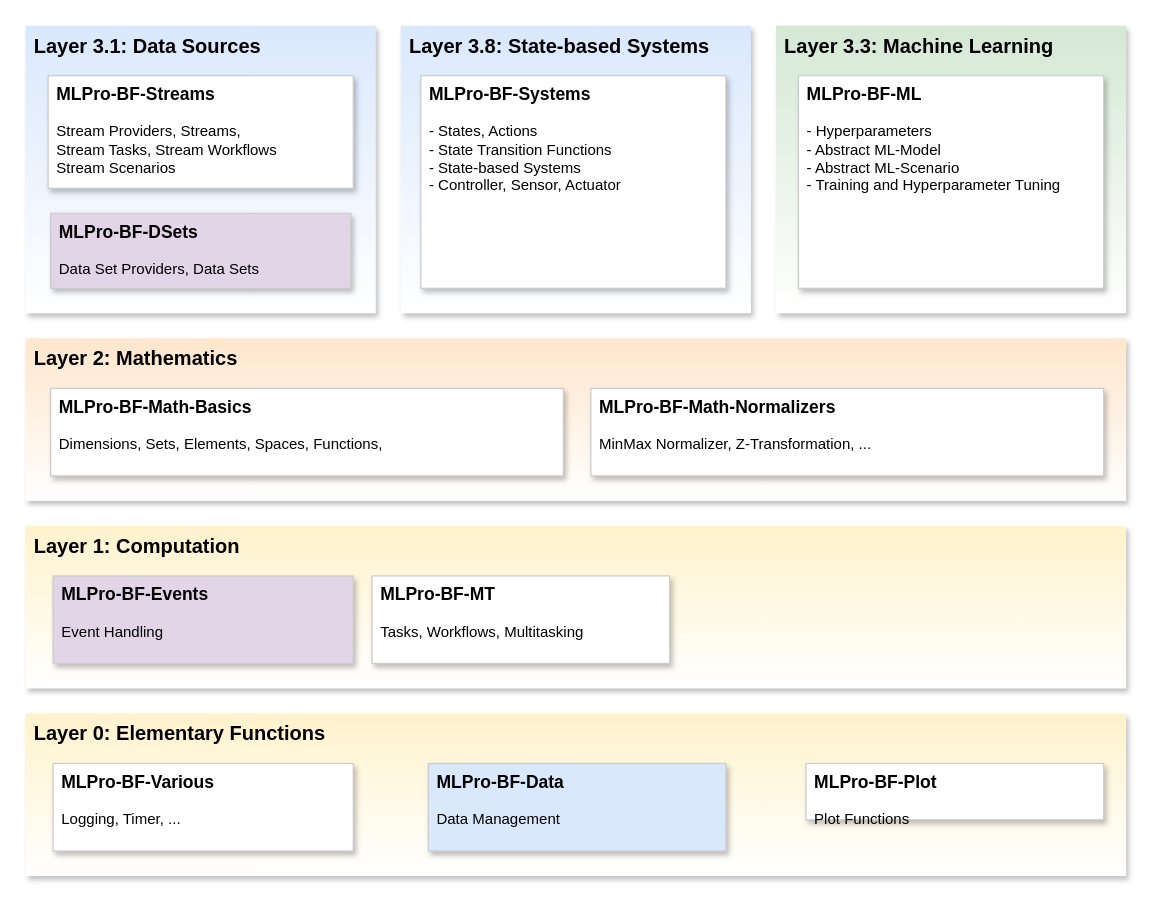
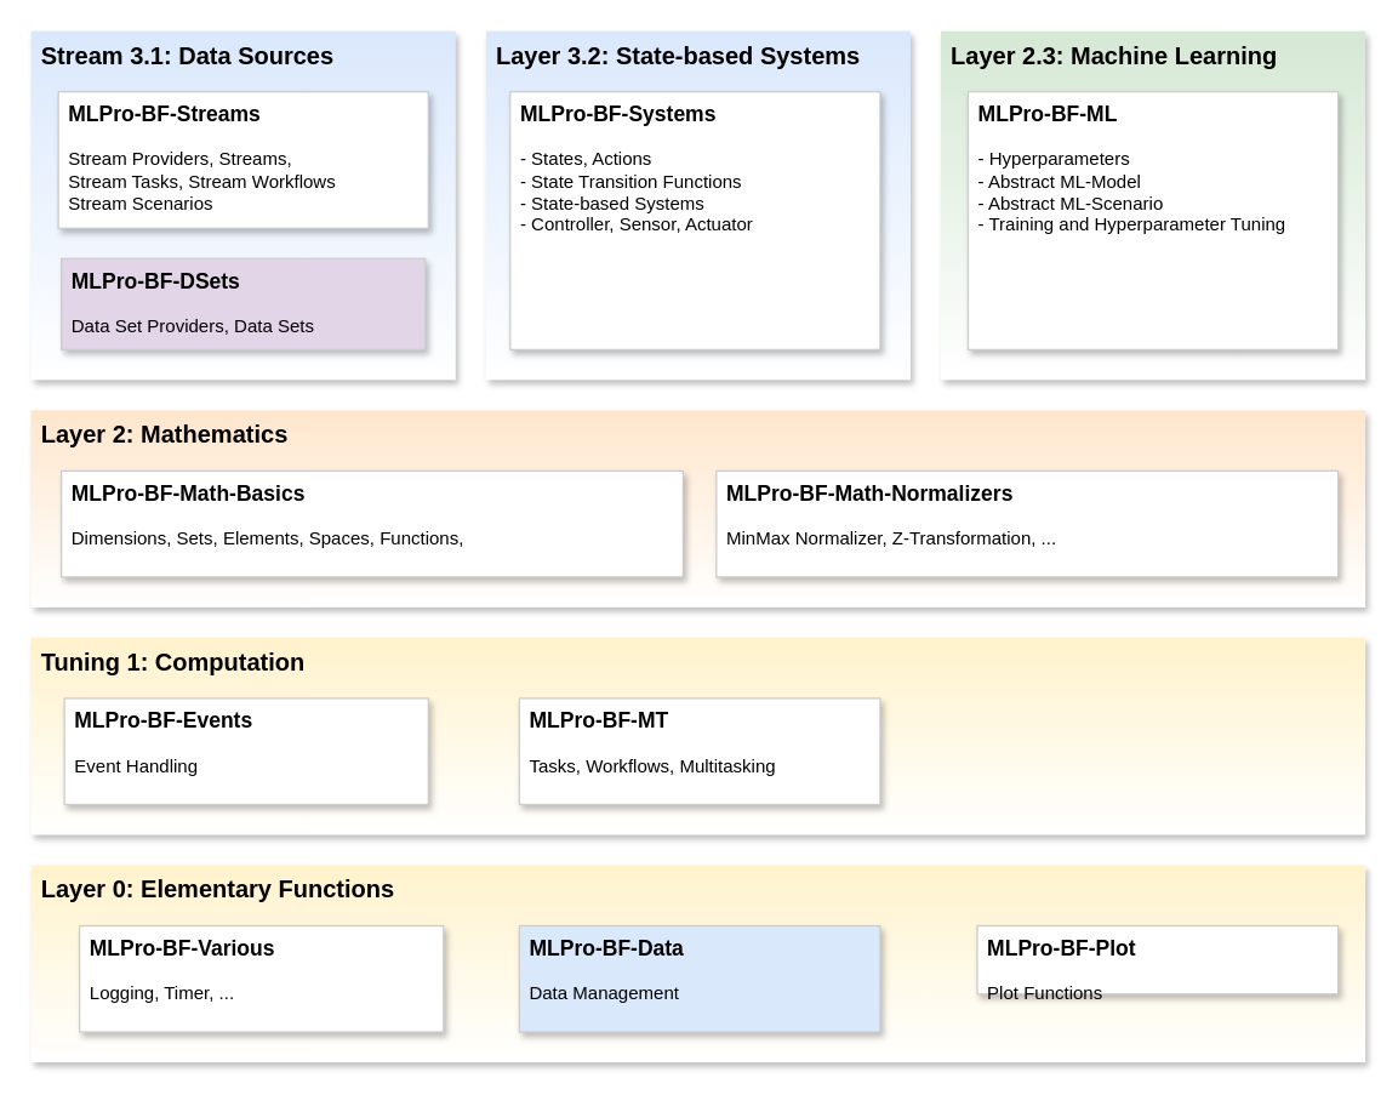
- <mxCell id="3" value="Layer 3.1: Data Sources" style="rounded=0;whiteSpace=wrap;html=1;shadow=1;glass=0;fontSize=16;align=left;labelPosition=center;verticalLabelPosition=middle;verticalAlign=top;spacingLeft=5;spacingRight=5;fontStyle=1;fillColor=#dae8fc;strokeColor=none;strokeWidth=2;gradientColor=#FFFFFF;" parent="1" vertex="1"><mxGeometry x="20" y="20" width="280" height="230" as="geometry" /></mxCell>
+ <mxCell id="3" value="Stream 3.1: Data Sources" style="rounded=0;whiteSpace=wrap;html=1;shadow=1;glass=0;fontSize=16;align=left;labelPosition=center;verticalLabelPosition=middle;verticalAlign=top;spacingLeft=5;spacingRight=5;fontStyle=1;fillColor=#dae8fc;strokeColor=none;strokeWidth=2;gradientColor=#FFFFFF;" parent="1" vertex="1"><mxGeometry x="20" y="20" width="280" height="230" as="geometry" /></mxCell>
- <mxCell id="13" value="Layer 3.8: State-based Systems" style="rounded=0;whiteSpace=wrap;html=1;shadow=1;glass=0;fontSize=16;align=left;labelPosition=center;verticalLabelPosition=middle;verticalAlign=top;spacingLeft=5;spacingRight=5;fontStyle=1;fillColor=#dae8fc;strokeColor=none;strokeWidth=2;gradientColor=#FFFFFF;" parent="1" vertex="1"><mxGeometry x="320" y="20" width="280" height="230" as="geometry" /></mxCell>
+ <mxCell id="13" value="Layer 3.2: State-based Systems" style="rounded=0;whiteSpace=wrap;html=1;shadow=1;glass=0;fontSize=16;align=left;labelPosition=center;verticalLabelPosition=middle;verticalAlign=top;spacingLeft=5;spacingRight=5;fontStyle=1;fillColor=#dae8fc;strokeColor=none;strokeWidth=2;gradientColor=#FFFFFF;" parent="1" vertex="1"><mxGeometry x="320" y="20" width="280" height="230" as="geometry" /></mxCell>
- <mxCell id="16" value="Layer 3.3: Machine Learning" style="rounded=0;whiteSpace=wrap;html=1;shadow=1;glass=0;fontSize=16;align=left;labelPosition=center;verticalLabelPosition=middle;verticalAlign=top;spacingLeft=5;spacingRight=5;fontStyle=1;fillColor=#d5e8d4;strokeColor=none;strokeWidth=2;gradientColor=#FFFFFF;" parent="1" vertex="1"><mxGeometry x="620" y="20" width="280" height="230" as="geometry" /></mxCell>
+ <mxCell id="16" value="Layer 2.3: Machine Learning" style="rounded=0;whiteSpace=wrap;html=1;shadow=1;glass=0;fontSize=16;align=left;labelPosition=center;verticalLabelPosition=middle;verticalAlign=top;spacingLeft=5;spacingRight=5;fontStyle=1;fillColor=#d5e8d4;strokeColor=none;strokeWidth=2;gradientColor=#FFFFFF;" parent="1" vertex="1"><mxGeometry x="620" y="20" width="280" height="230" as="geometry" /></mxCell>
- <mxCell id="5" value="Layer 1: Computation" style="rounded=0;whiteSpace=wrap;html=1;shadow=1;glass=0;fontSize=16;align=left;labelPosition=center;verticalLabelPosition=middle;verticalAlign=top;spacingLeft=5;fontStyle=1;fillColor=#fff2cc;strokeColor=none;strokeWidth=1;gradientColor=#FFFFFF;" parent="1" vertex="1"><mxGeometry x="20" y="420" width="880" height="130" as="geometry" /></mxCell>
+ <mxCell id="5" value="Tuning 1: Computation" style="rounded=0;whiteSpace=wrap;html=1;shadow=1;glass=0;fontSize=16;align=left;labelPosition=center;verticalLabelPosition=middle;verticalAlign=top;spacingLeft=5;fontStyle=1;fillColor=#fff2cc;strokeColor=none;strokeWidth=1;gradientColor=#FFFFFF;" parent="1" vertex="1"><mxGeometry x="20" y="420" width="880" height="130" as="geometry" /></mxCell>
- <mxCell id="8" value="&lt;font style=&quot;font-size: 14px;&quot;&gt;MLPro-BF-Events&lt;/font&gt;&lt;br&gt;&lt;br&gt;&lt;span style=&quot;font-weight: normal;&quot;&gt;Event Handling&lt;/span&gt;" style="rounded=0;whiteSpace=wrap;html=1;glass=0;shadow=1;align=left;verticalAlign=top;fontStyle=1;spacingLeft=5;strokeColor=#CCCCCC;fillColor=#e1d5e7;" parent="1" vertex="1"><mxGeometry x="42" y="460" width="240" height="70" as="geometry" /></mxCell>
+ <mxCell id="8" value="&lt;font style=&quot;font-size: 14px;&quot;&gt;MLPro-BF-Events&lt;/font&gt;&lt;br&gt;&lt;br&gt;&lt;span style=&quot;font-weight: normal;&quot;&gt;Event Handling&lt;/span&gt;" style="rounded=0;whiteSpace=wrap;html=1;glass=0;shadow=1;align=left;verticalAlign=top;fontStyle=1;spacingLeft=5;strokeColor=#CCCCCC;" parent="1" vertex="1"><mxGeometry x="42" y="460" width="240" height="70" as="geometry" /></mxCell>
- <mxCell id="9" value="&lt;font style=&quot;font-size: 14px;&quot;&gt;MLPro-BF-MT &lt;/font&gt;&lt;br&gt;&lt;br&gt;&lt;span style=&quot;font-weight: normal;&quot;&gt;Tasks, Workflows, Multitasking&amp;nbsp;&lt;/span&gt;" style="rounded=0;whiteSpace=wrap;html=1;glass=0;shadow=1;align=left;verticalAlign=top;fontStyle=1;spacingLeft=5;strokeColor=#CCCCCC;" parent="1" vertex="1"><mxGeometry x="297" y="460" width="238" height="70" as="geometry" /></mxCell>
+ <mxCell id="9" value="&lt;font style=&quot;font-size: 14px;&quot;&gt;MLPro-BF-MT &lt;/font&gt;&lt;br&gt;&lt;br&gt;&lt;span style=&quot;font-weight: normal;&quot;&gt;Tasks, Workflows, Multitasking&amp;nbsp;&lt;/span&gt;" style="rounded=0;whiteSpace=wrap;html=1;glass=0;shadow=1;align=left;verticalAlign=top;fontStyle=1;spacingLeft=5;strokeColor=#CCCCCC;" parent="1" vertex="1"><mxGeometry x="342" y="460" width="238" height="70" as="geometry" /></mxCell>
- <mxCell id="6" value="&lt;font style=&quot;font-size: 14px;&quot;&gt;MLPro-BF-Various&lt;/font&gt;&lt;br&gt;&lt;span style=&quot;font-weight: normal;&quot;&gt;&lt;br&gt;Logging, Timer, ...&lt;/span&gt;" style="rounded=0;whiteSpace=wrap;html=1;glass=0;shadow=1;align=left;verticalAlign=top;fontStyle=1;spacingLeft=5;strokeColor=#CCCCCC;" parent="1" vertex="1"><mxGeometry x="42" y="610" width="240" height="70" as="geometry" /></mxCell>
+ <mxCell id="6" value="&lt;font style=&quot;font-size: 14px;&quot;&gt;MLPro-BF-Various&lt;/font&gt;&lt;br&gt;&lt;span style=&quot;font-weight: normal;&quot;&gt;&lt;br&gt;Logging, Timer, ...&lt;/span&gt;" style="rounded=0;whiteSpace=wrap;html=1;glass=0;shadow=1;align=left;verticalAlign=top;fontStyle=1;spacingLeft=5;strokeColor=#CCCCCC;" parent="1" vertex="1"><mxGeometry x="52" y="610" width="240" height="70" as="geometry" /></mxCell>
